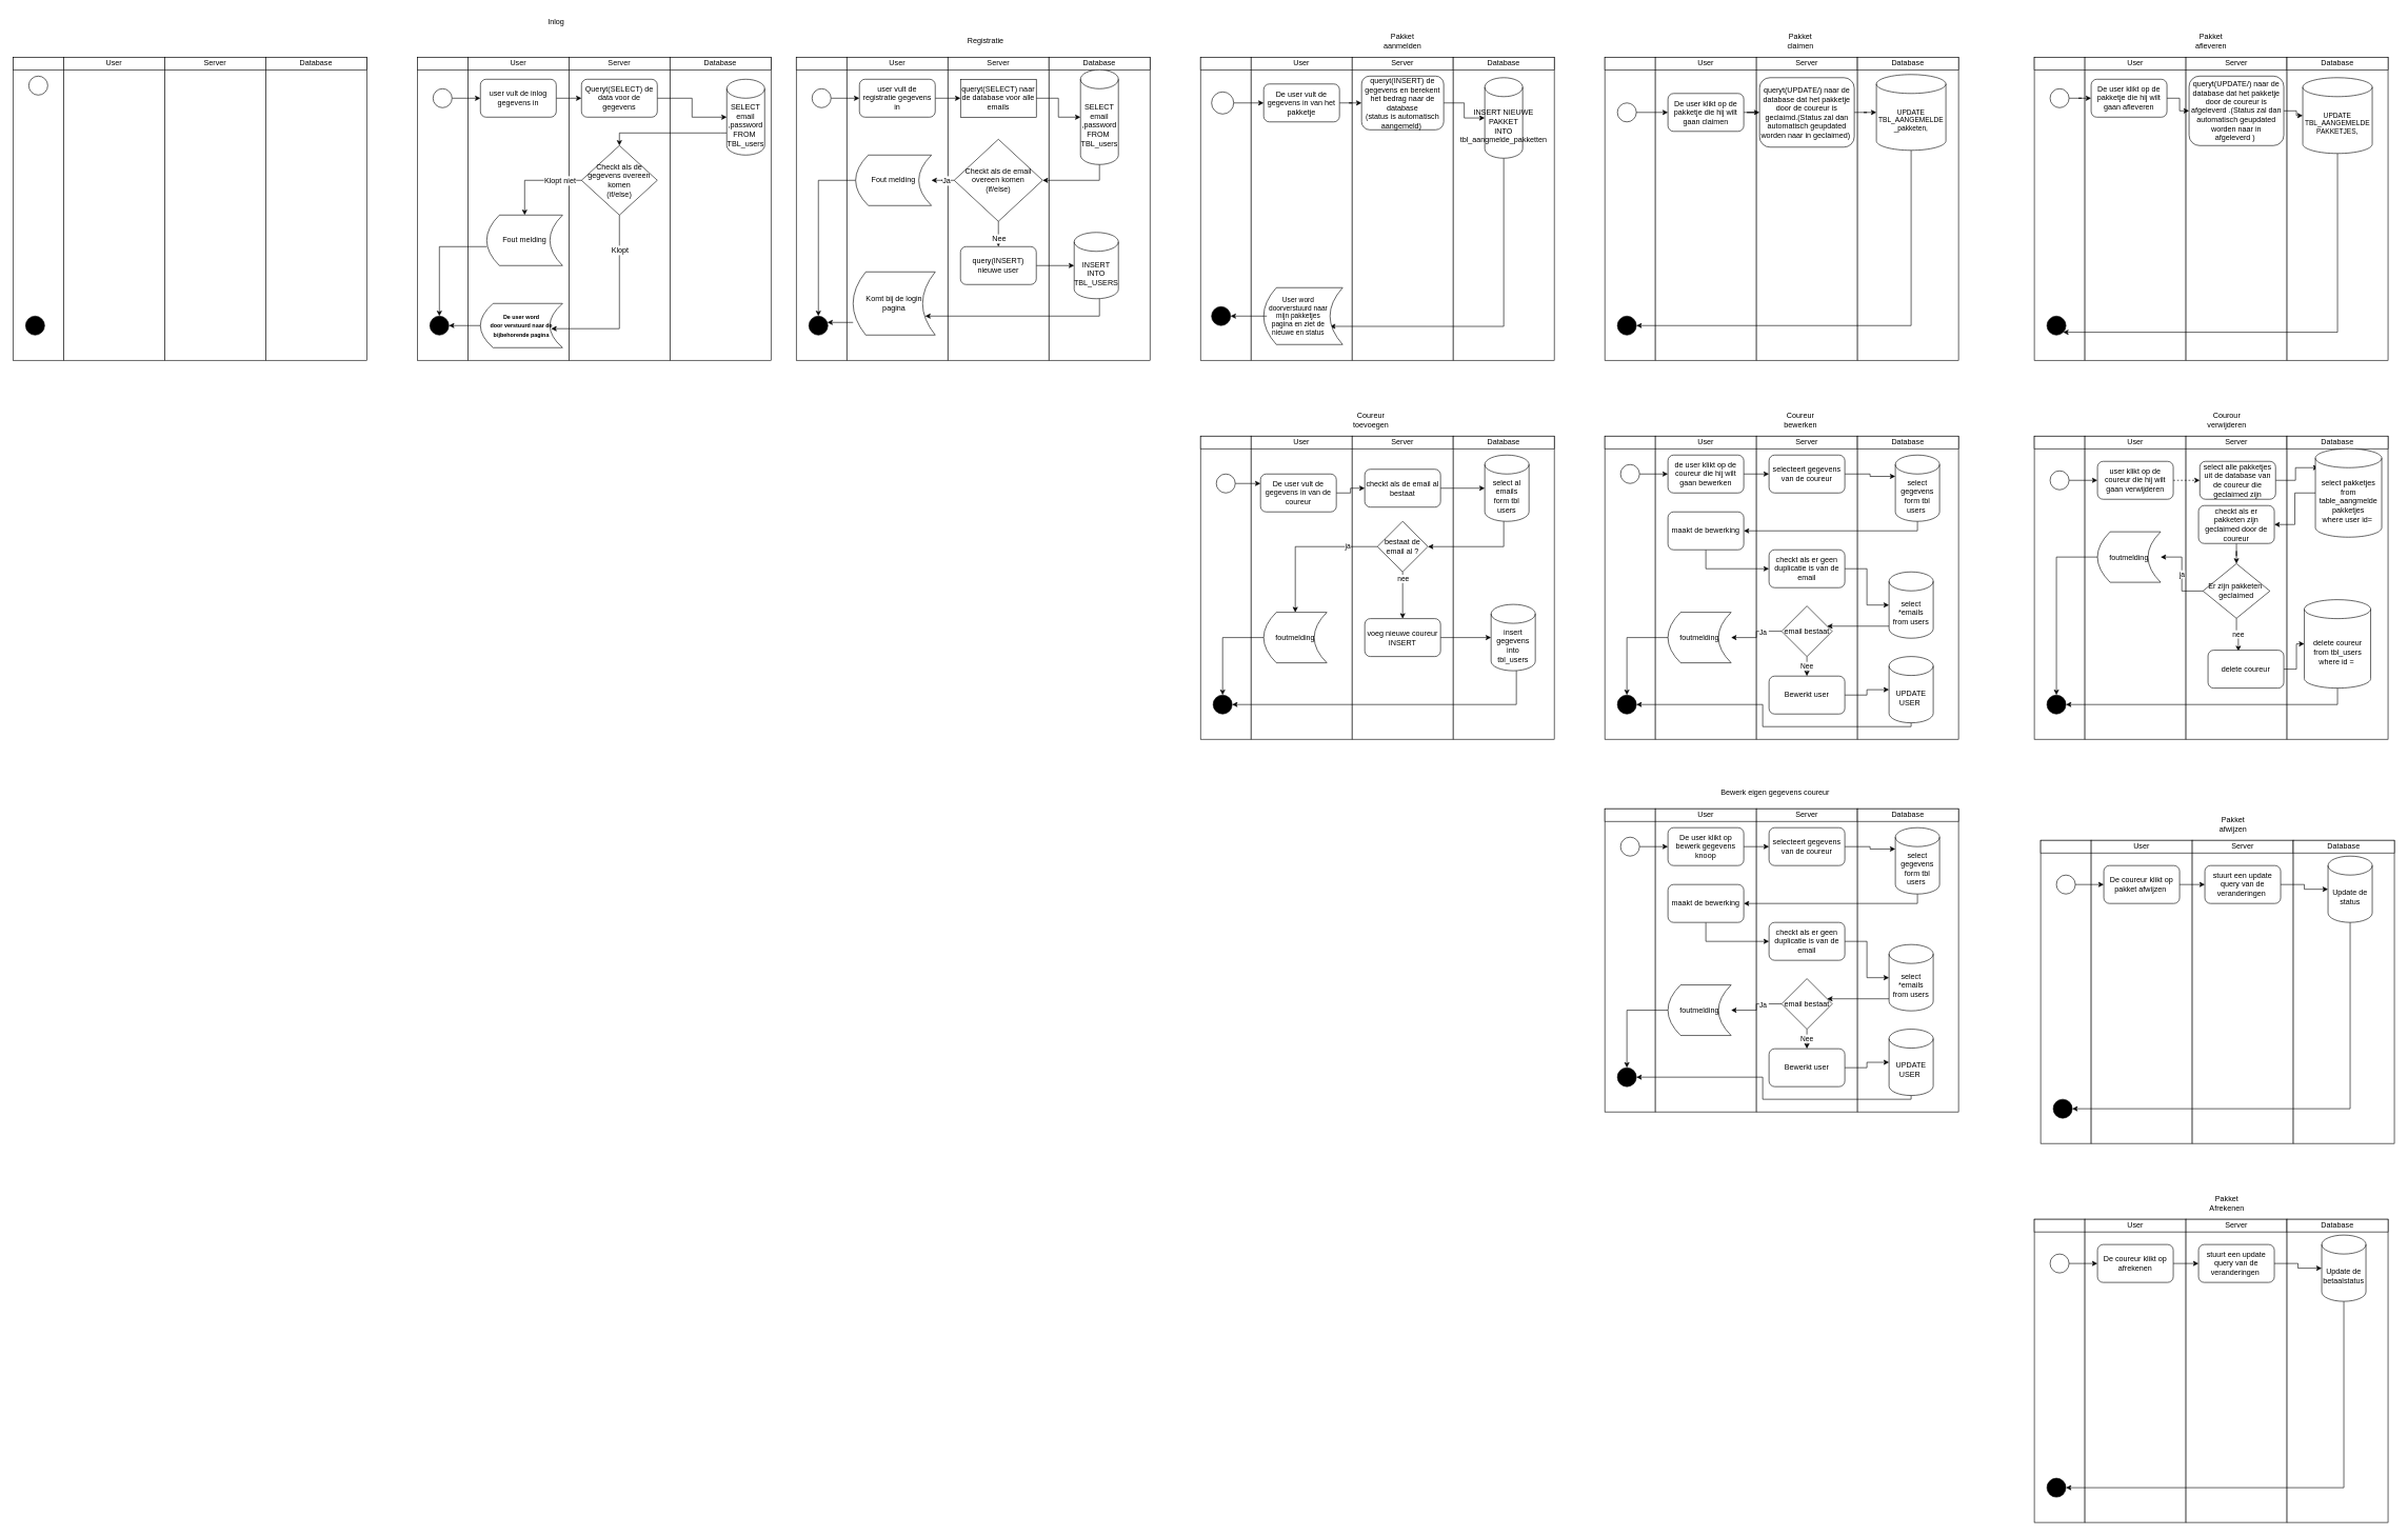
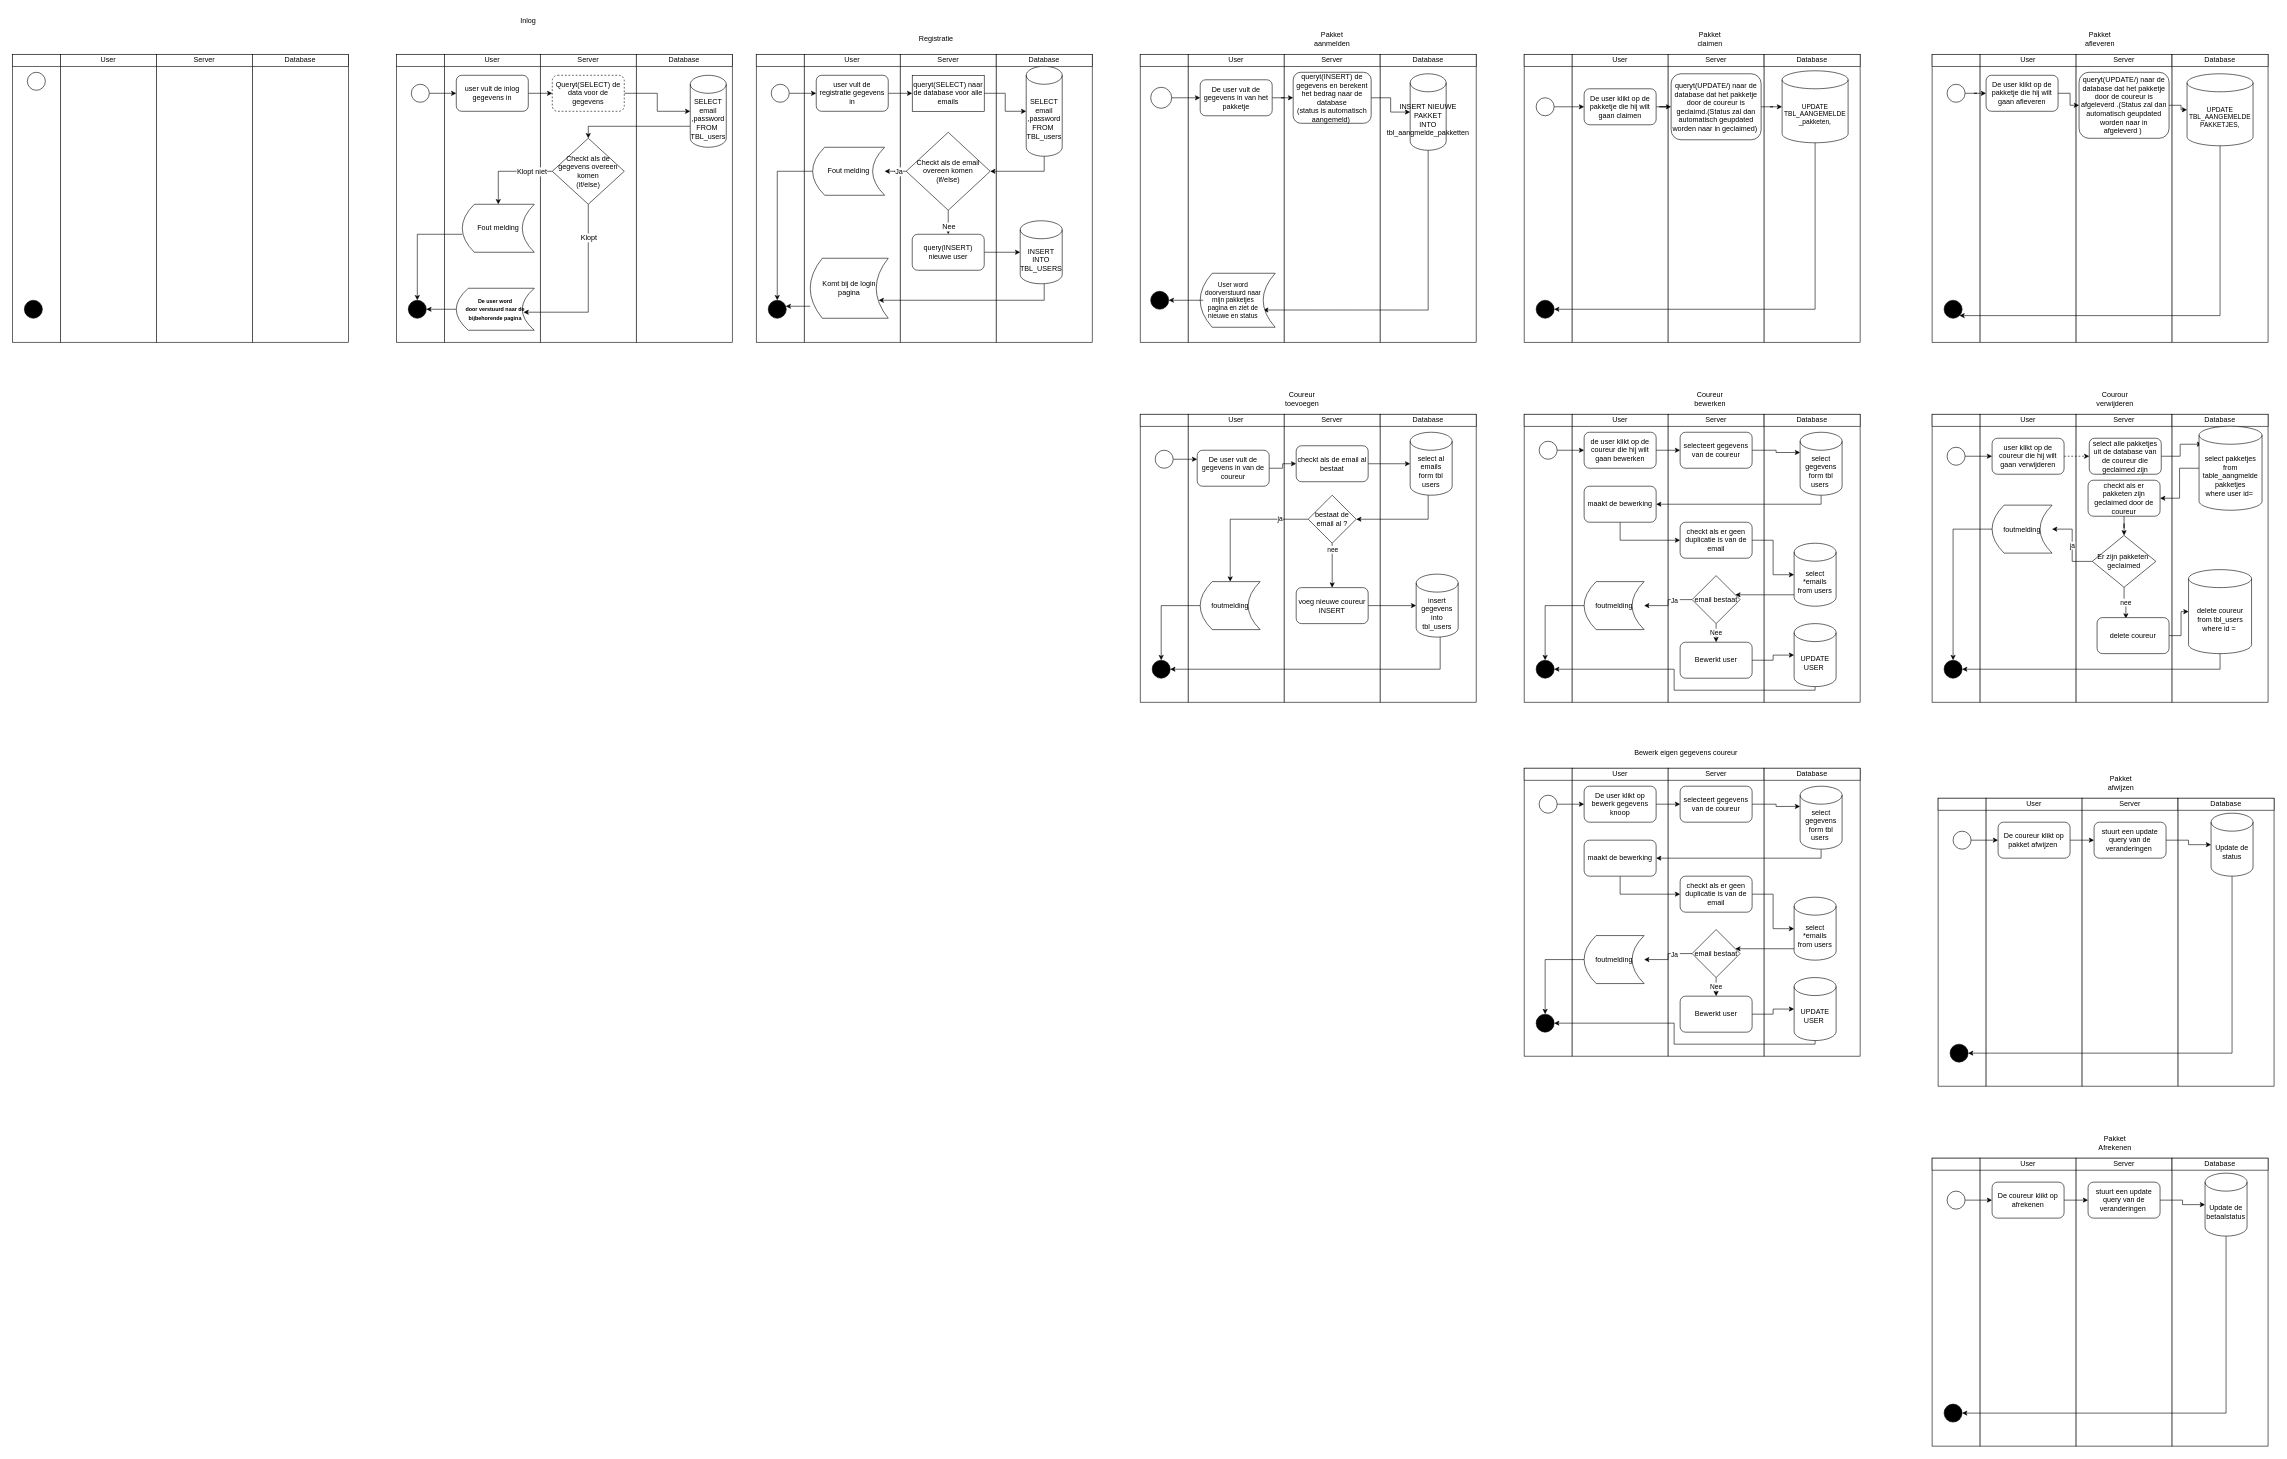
- <mxCell id="26" value="Queryt(SELECT) de data voor de gegevens" style="rounded=1;whiteSpace=wrap;html=1;fillColor=#FFFFFF;" parent="1" vertex="1"><mxGeometry x="920" y="125" width="120" height="60" as="geometry" /></mxCell>
+ <mxCell id="26" value="Queryt(SELECT) de data voor de gegevens" style="rounded=1;whiteSpace=wrap;html=1;fillColor=#FFFFFF;dashed=1;" parent="1" vertex="1"><mxGeometry x="920" y="125" width="120" height="60" as="geometry" /></mxCell>
